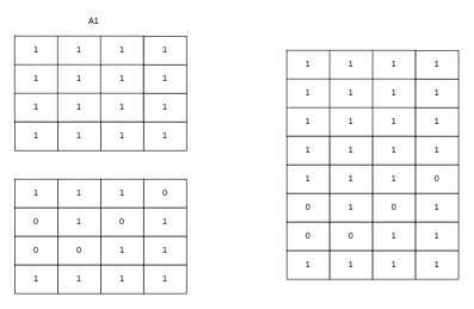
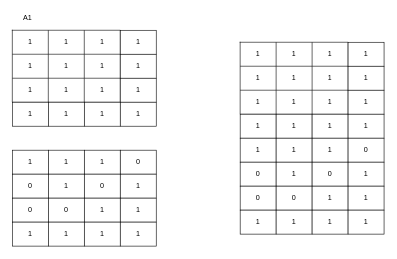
- <mxCell id="74" value="A1" style="text;html=1;align=center;verticalAlign=middle;resizable=0;points=[];autosize=1;strokeColor=none;" vertex="1" parent="1"><mxGeometry x="115" y="20" width="30" height="20" as="geometry" /></mxCell>
+ <mxCell id="74" value="A1" style="text;html=1;align=center;verticalAlign=middle;resizable=0;points=[];autosize=1;strokeColor=none;" vertex="1" parent="1"><mxGeometry x="30" y="20" width="30" height="20" as="geometry" /></mxCell>
